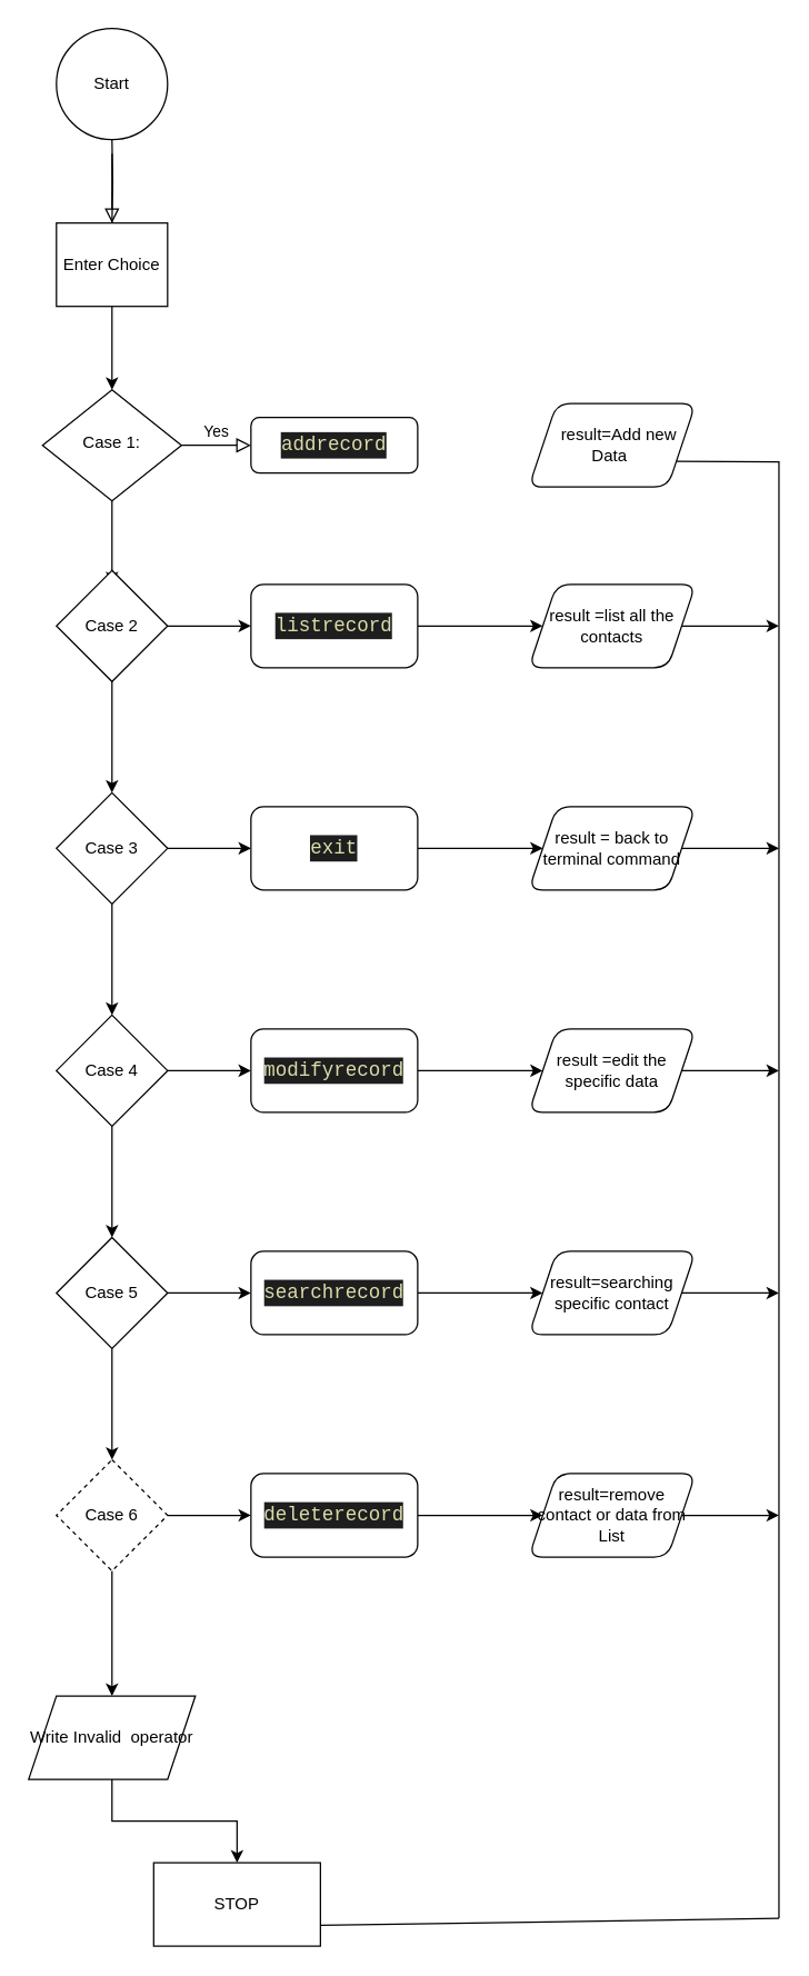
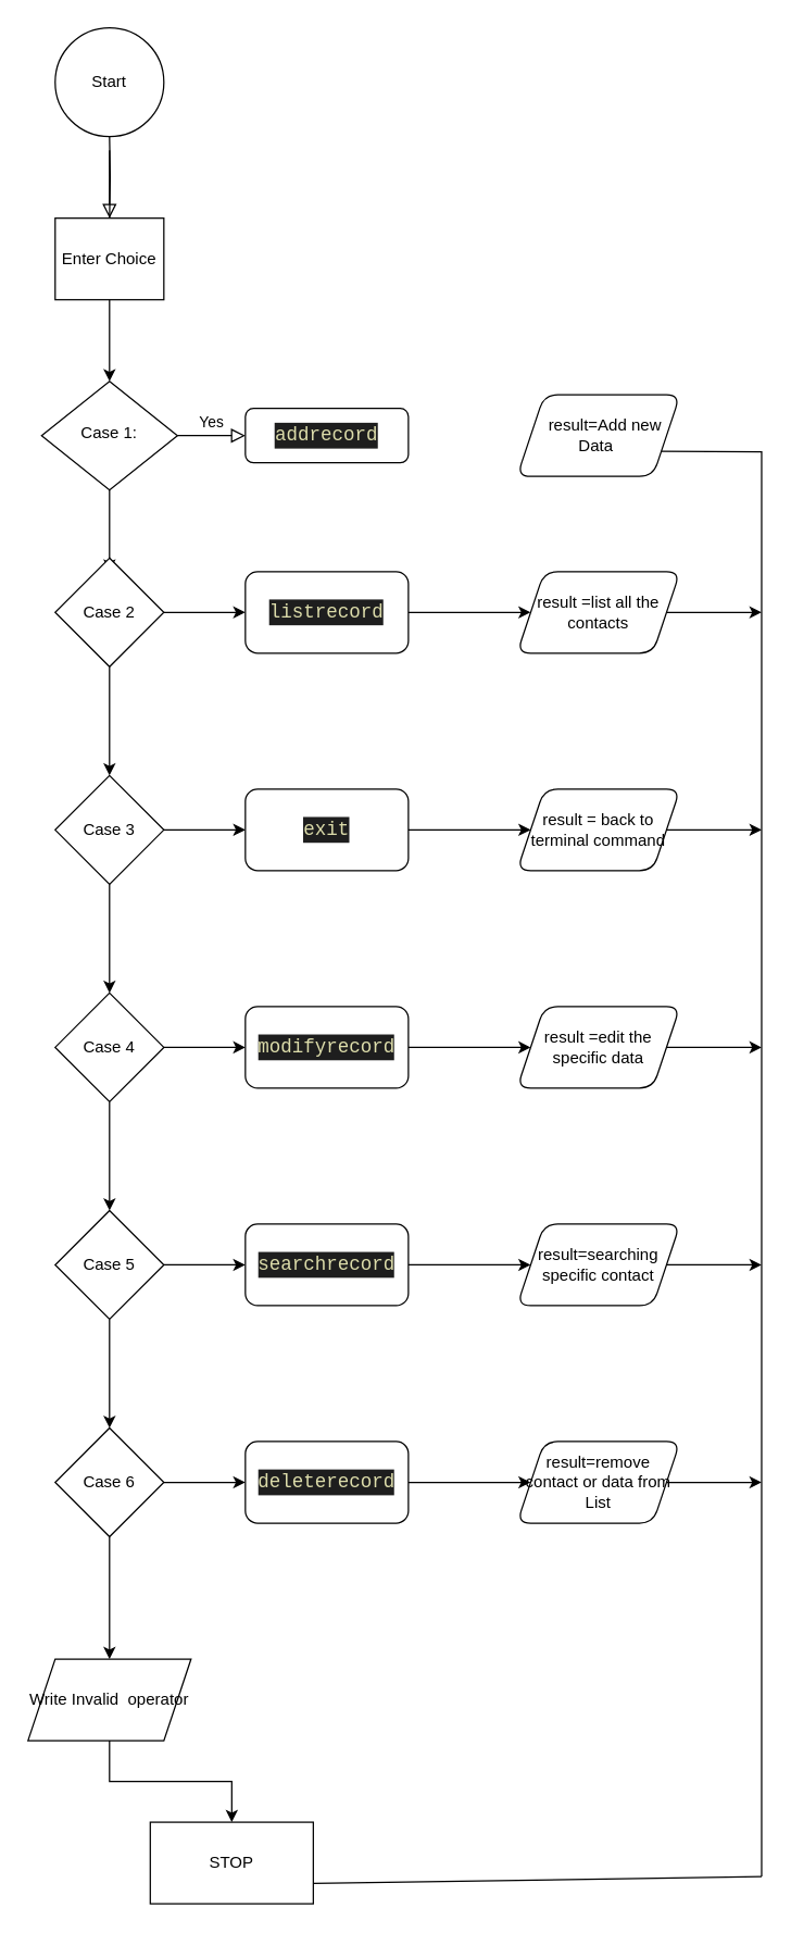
- <mxCell id="29" value="Case 6" style="rhombus;whiteSpace=wrap;html=1;dashed=1;" vertex="1" parent="1"><mxGeometry x="40" y="1050" width="80" height="80" as="geometry" /></mxCell>
+ <mxCell id="29" value="Case 6" style="rhombus;whiteSpace=wrap;html=1;" vertex="1" parent="1"><mxGeometry x="40" y="1050" width="80" height="80" as="geometry" /></mxCell>
